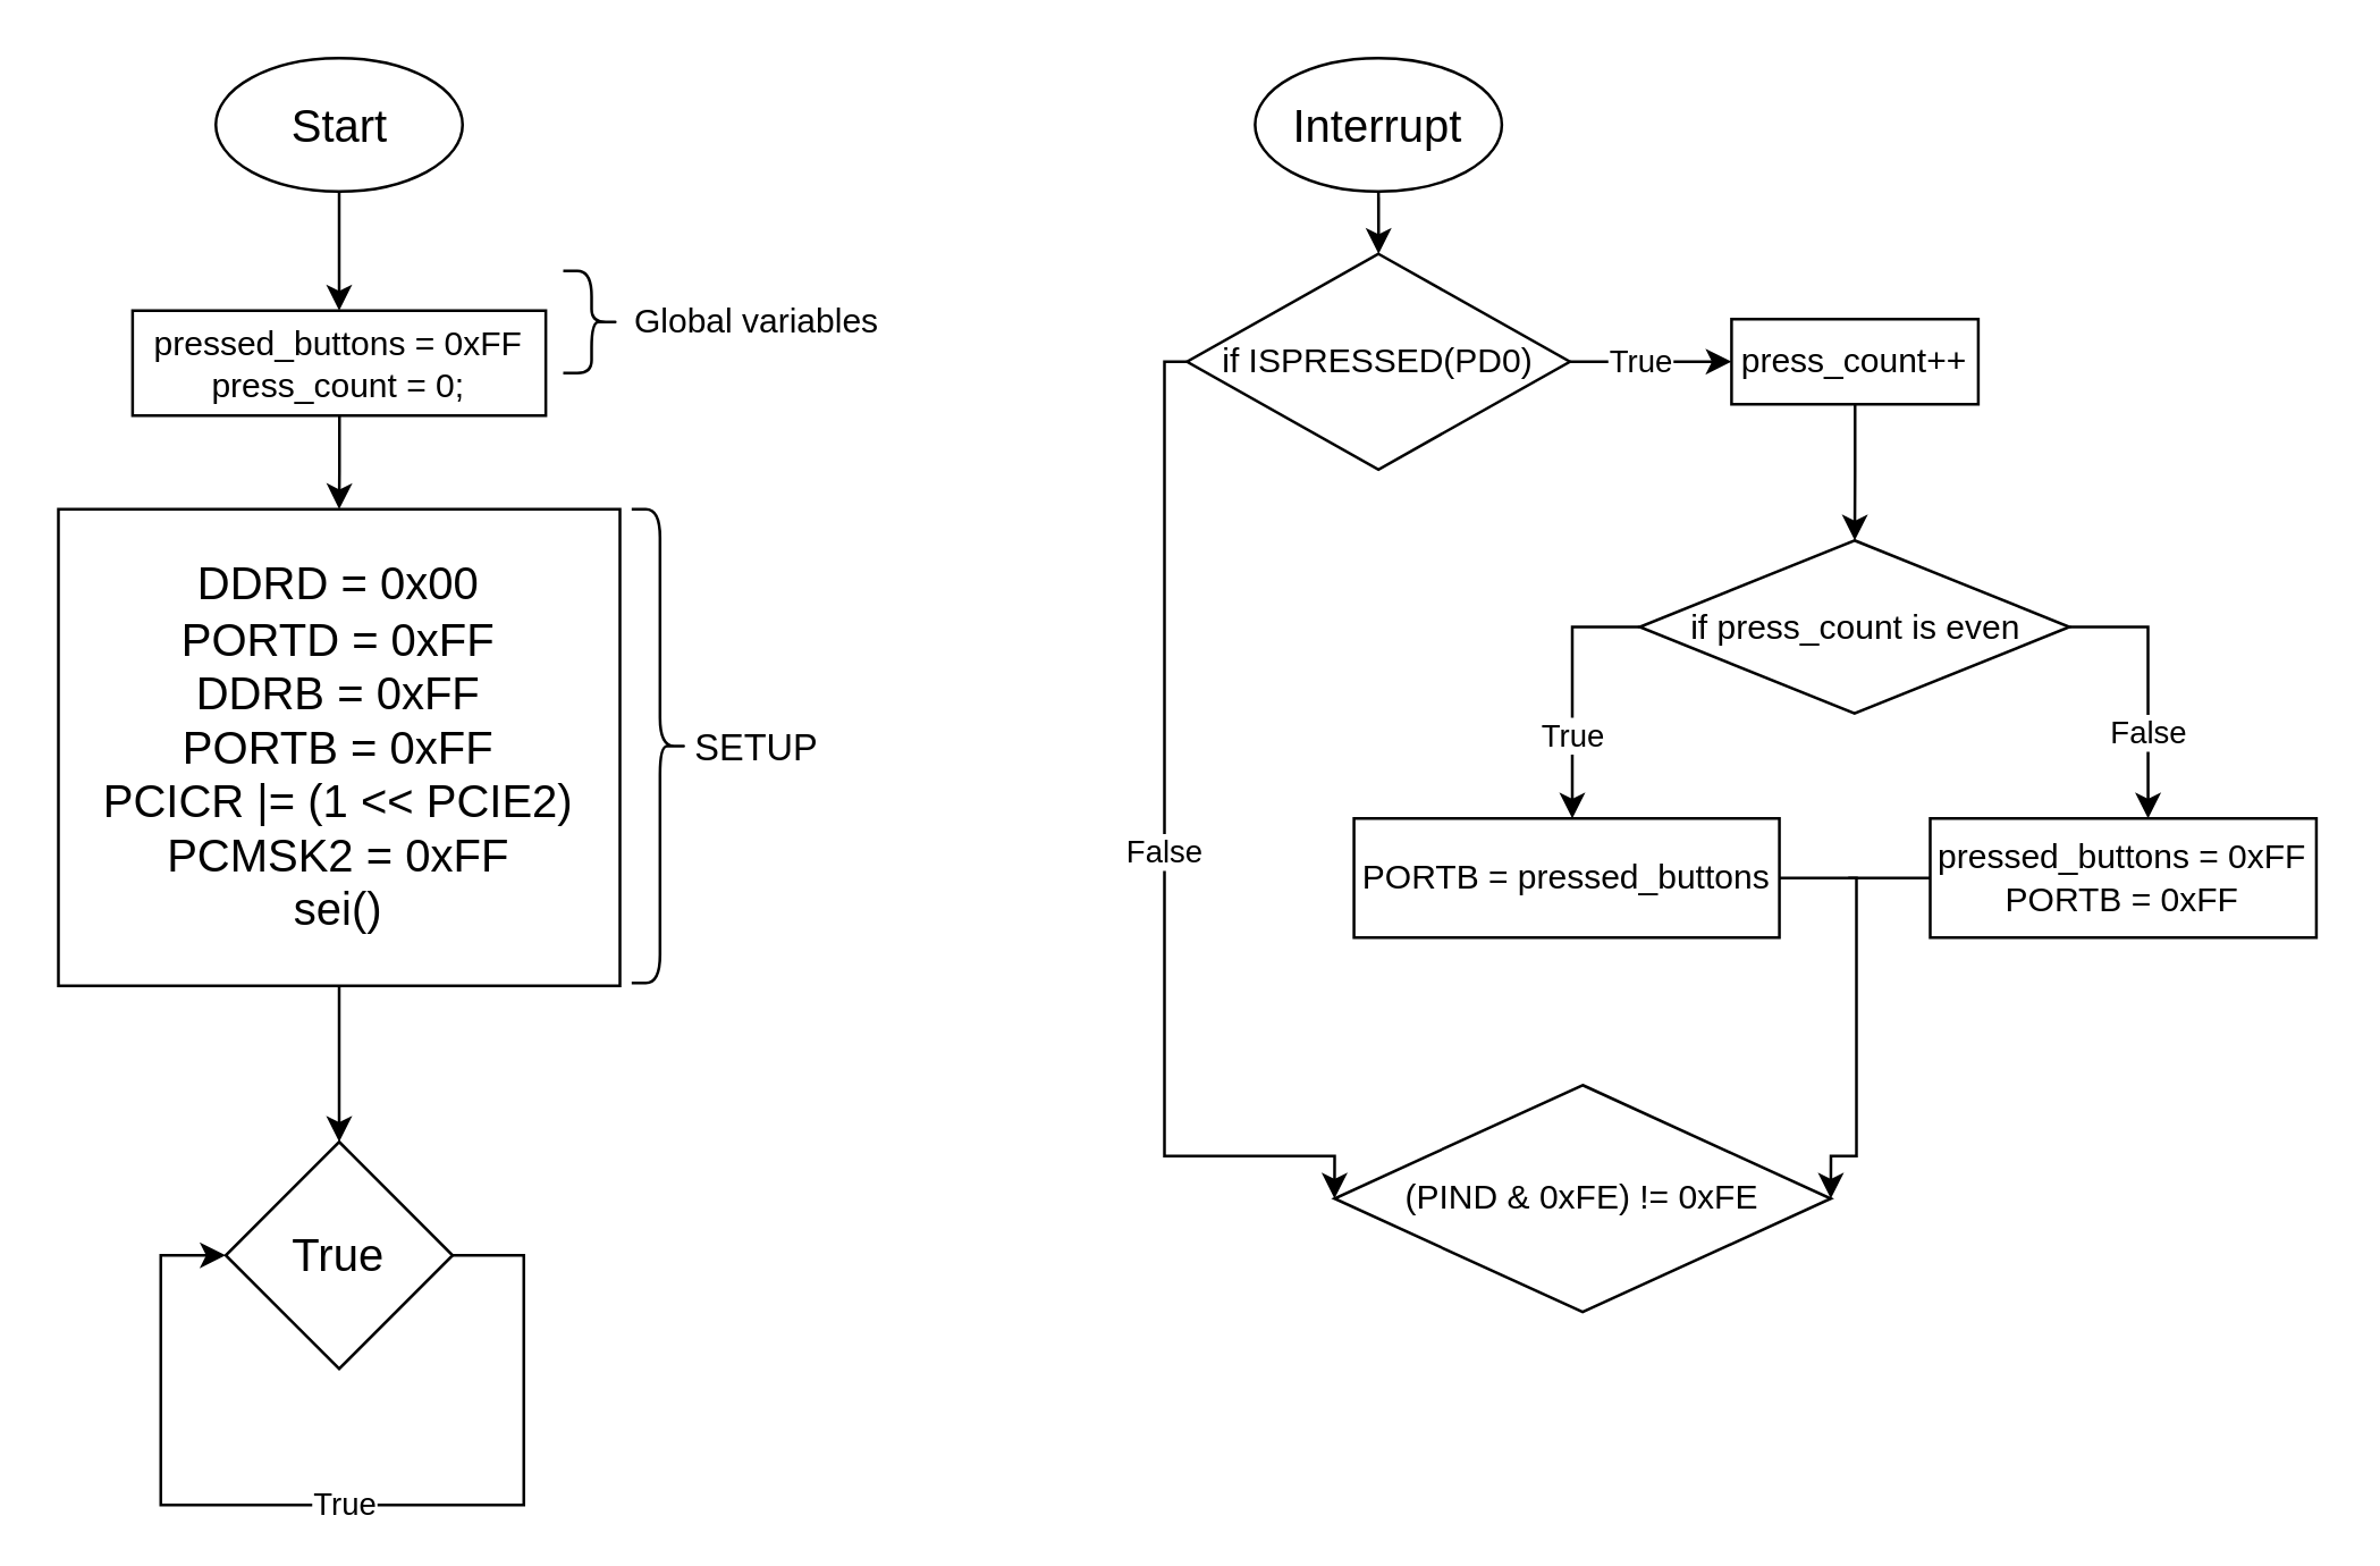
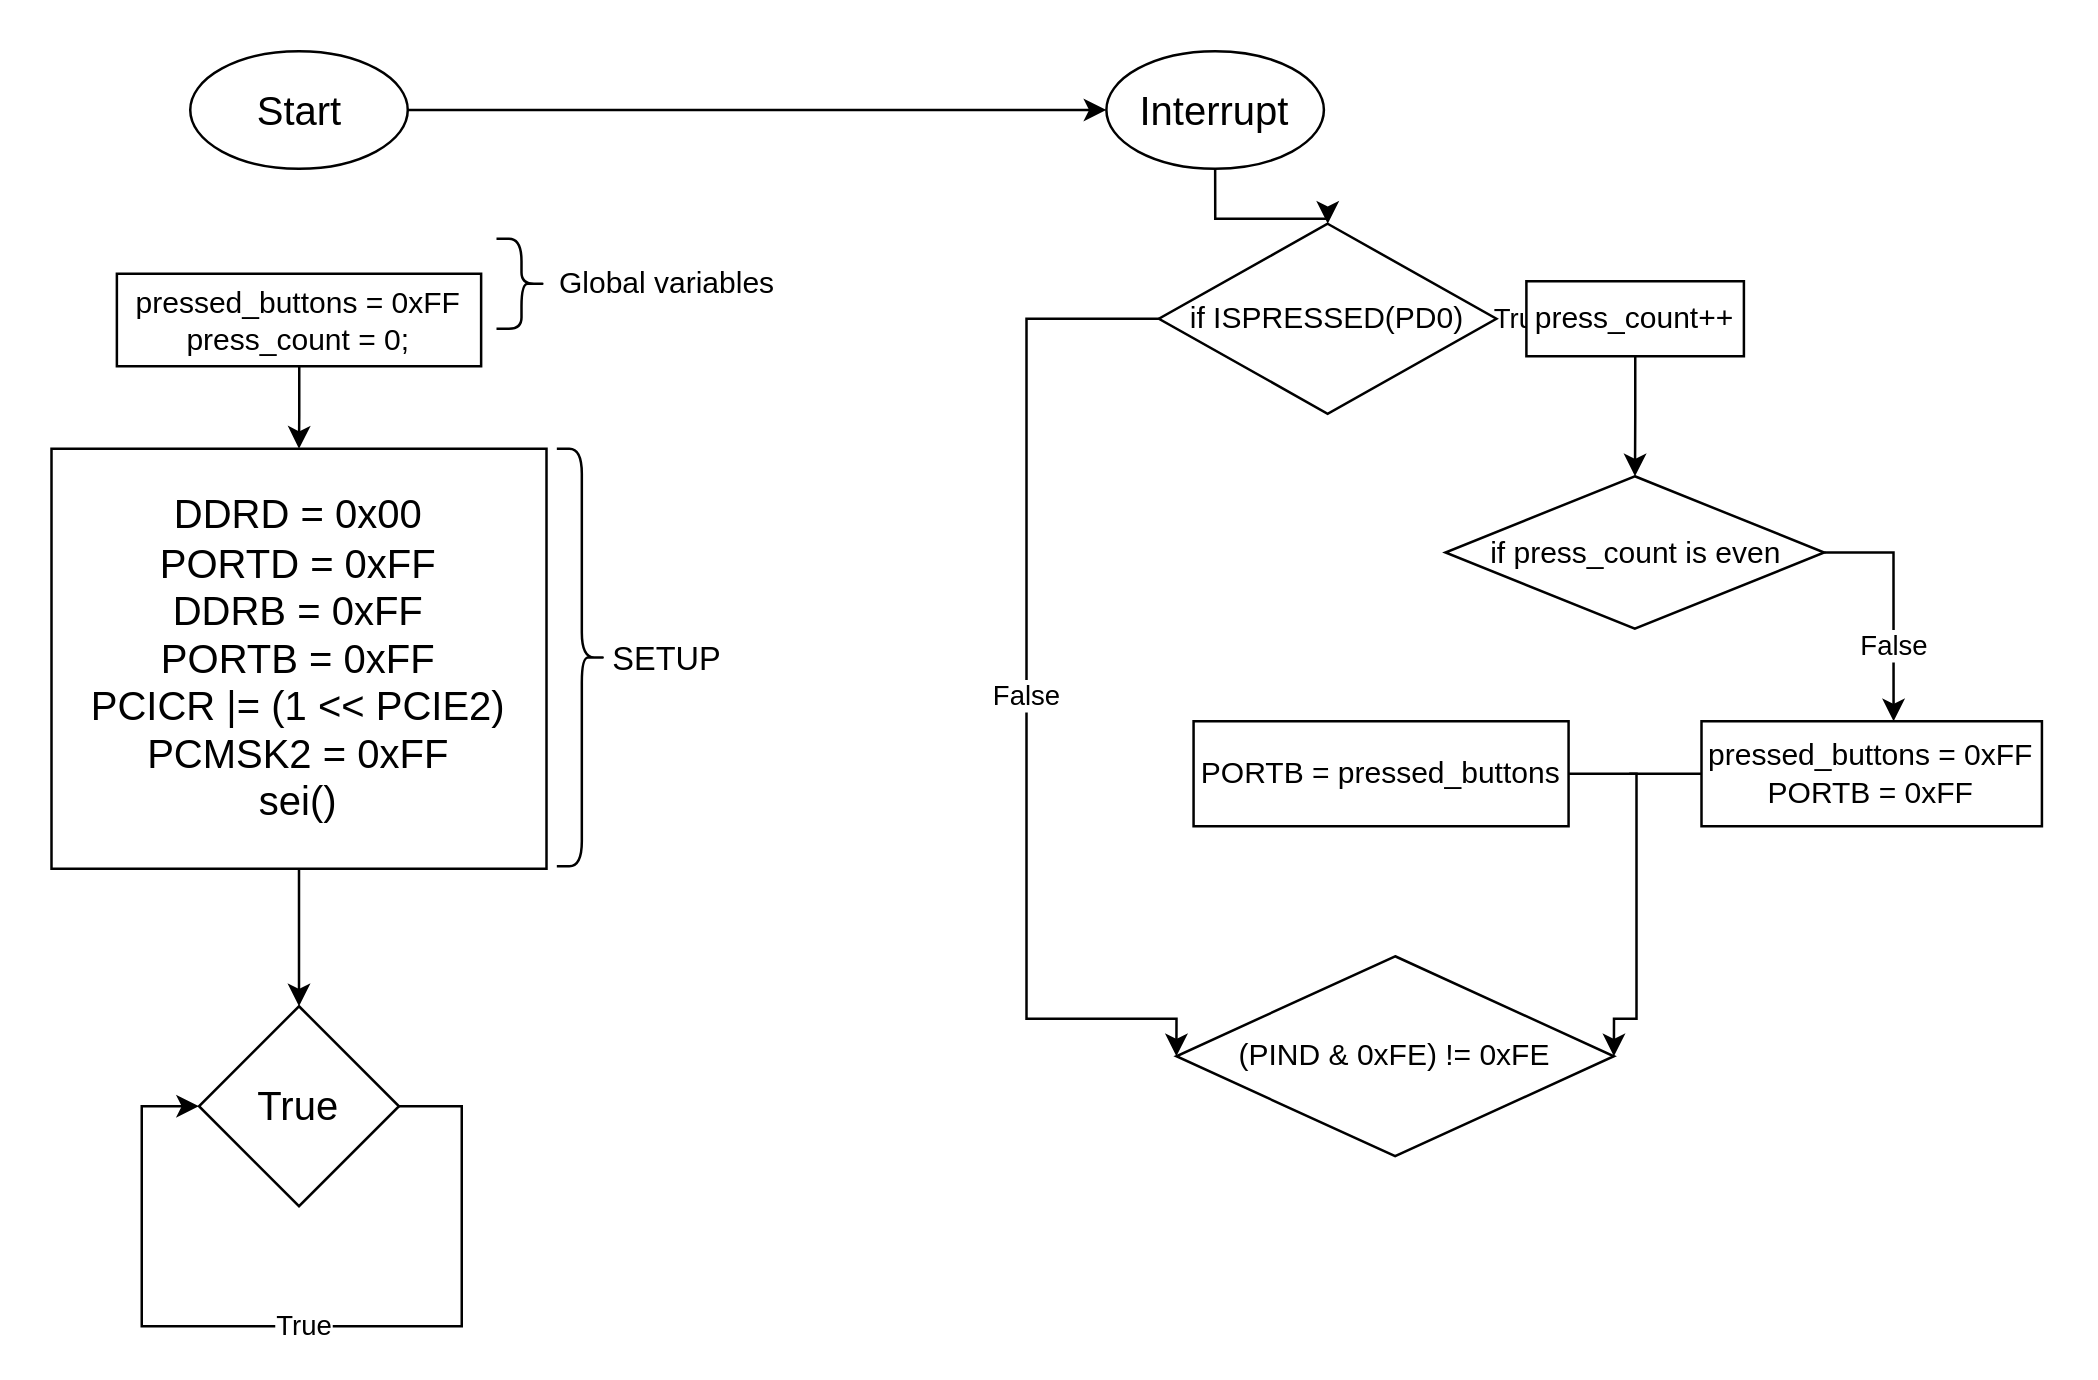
- <mxCell id="2" style="edgeStyle=orthogonalEdgeStyle;rounded=0;orthogonalLoop=1;jettySize=auto;html=1;entryX=0.5;entryY=0;entryDx=0;entryDy=0;" edge="1" parent="1" source="3" target="13"><mxGeometry relative="1" as="geometry" /></mxCell>
+ <mxCell id="2" style="edgeStyle=orthogonalEdgeStyle;rounded=0;orthogonalLoop=1;jettySize=auto;html=1;" edge="1" parent="1" source="3" target="11"><mxGeometry relative="1" as="geometry" /></mxCell>
- <mxCell id="18" value="if&amp;nbsp;ISPRESSED(PD0)" style="rhombus;whiteSpace=wrap;html=1;" vertex="1" parent="1"><mxGeometry x="417.96" y="89" width="135" height="76" as="geometry" /></mxCell>
+ <mxCell id="18" value="if&amp;nbsp;ISPRESSED(PD0)" style="rhombus;whiteSpace=wrap;html=1;" vertex="1" parent="1"><mxGeometry x="462.96" y="89" width="135" height="76" as="geometry" /></mxCell>
- <mxCell id="21" value="True" style="edgeStyle=orthogonalEdgeStyle;rounded=0;orthogonalLoop=1;jettySize=auto;html=1;" edge="1" parent="1" source="22" target="24"><mxGeometry x="0.358" relative="1" as="geometry"><Array as="points"><mxPoint x="553.83" y="221" /></Array><mxPoint as="offset" /></mxGeometry></mxCell>
